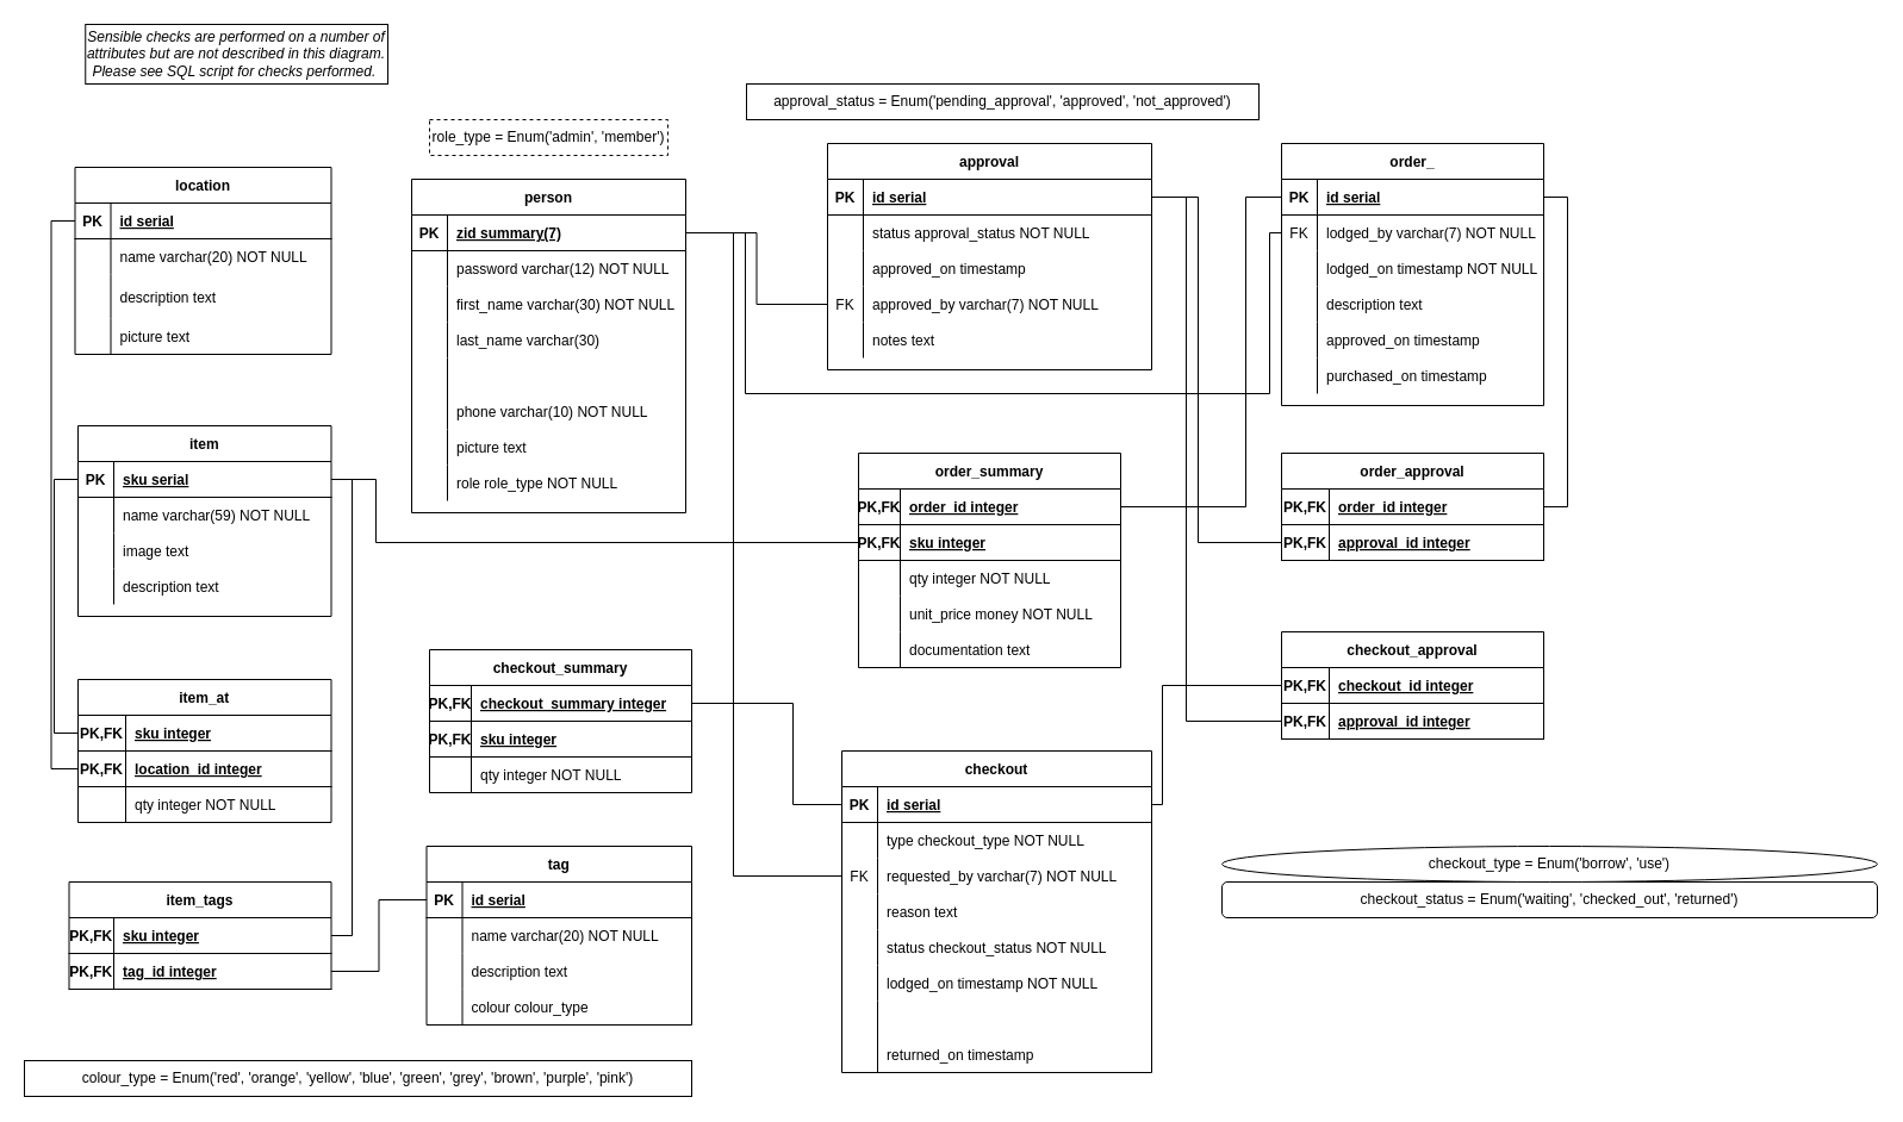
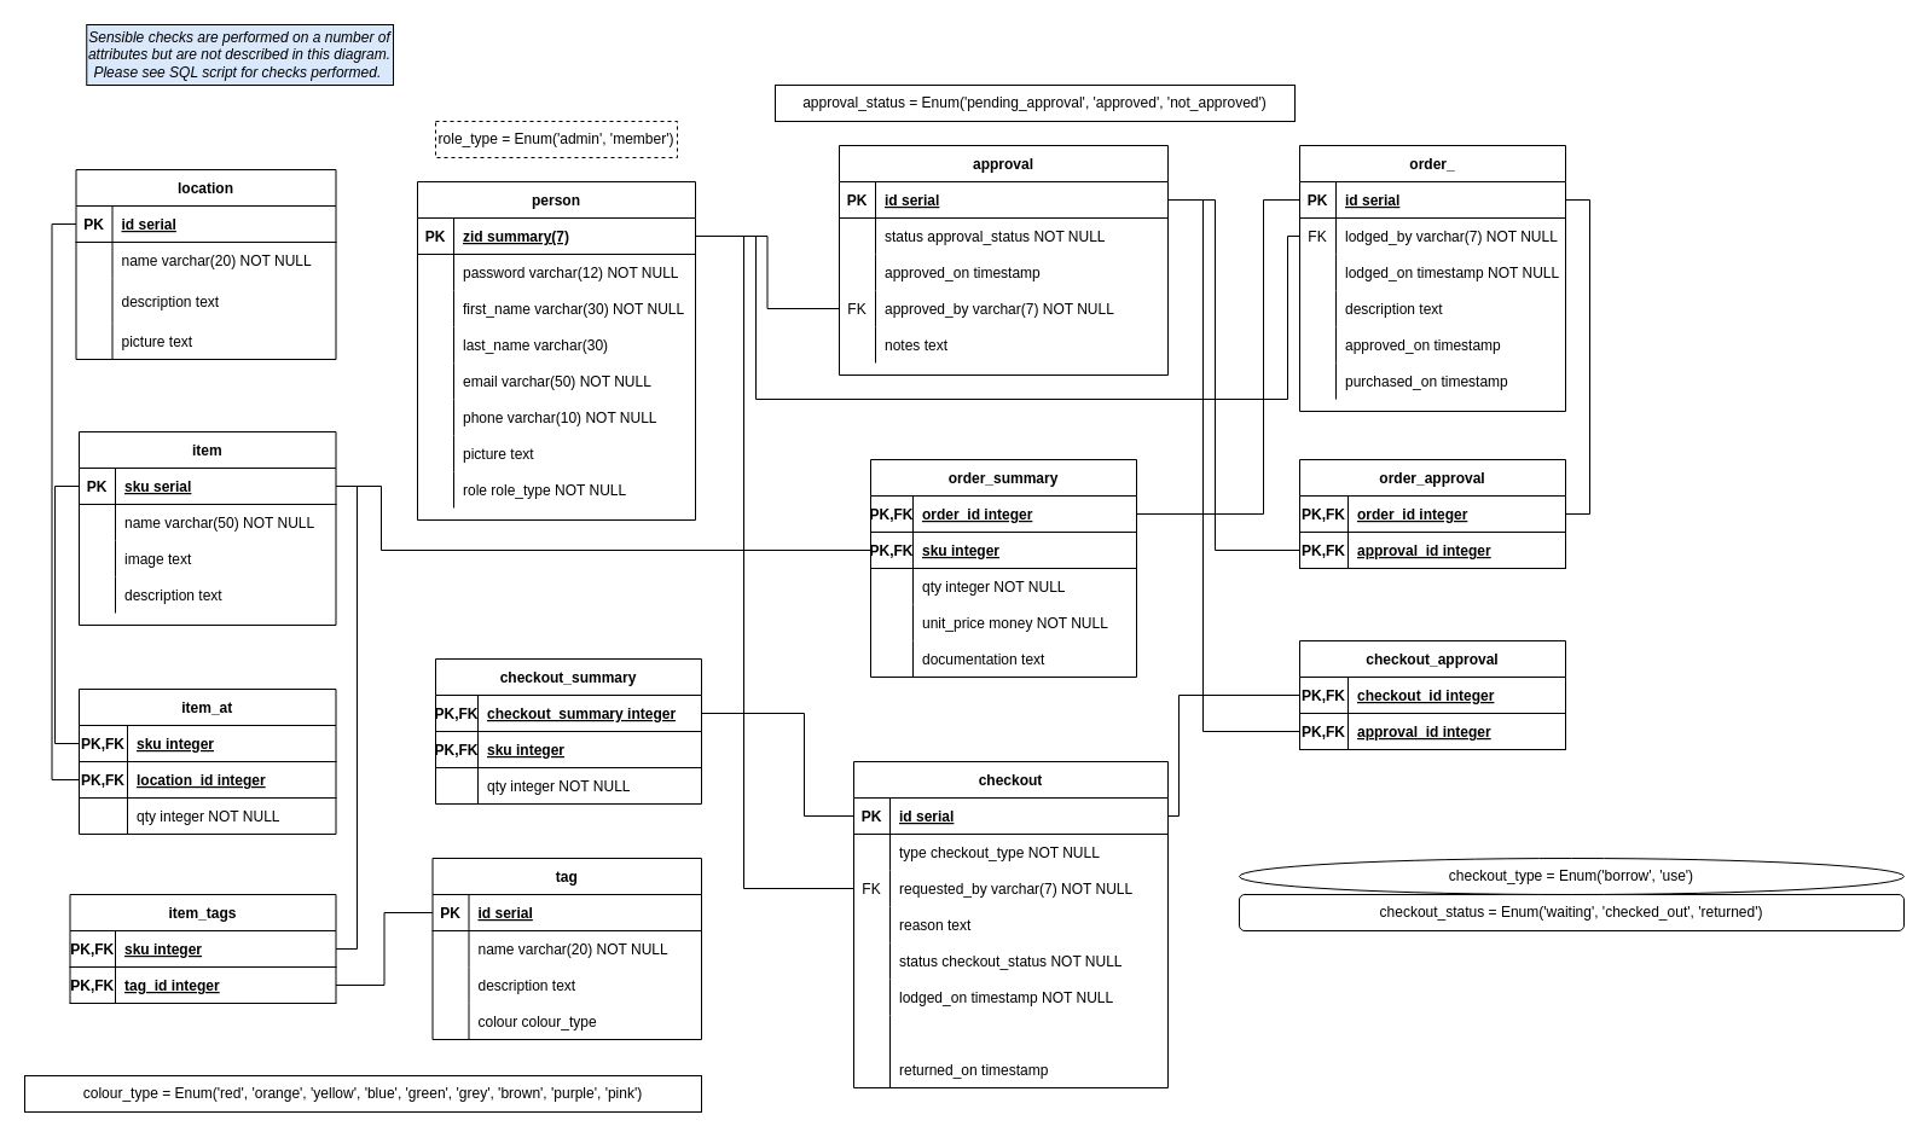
- <mxCell id="190" value="&lt;span style=&quot;text-align: left&quot;&gt;Sensible checks are performed on a number of attributes but are not described in this diagram. Please see SQL script for checks performed.&amp;nbsp;&lt;/span&gt;" style="rounded=0;whiteSpace=wrap;html=1;fontStyle=2" parent="1" vertex="1"><mxGeometry x="71.25" y="20" width="253.75" height="50" as="geometry" /></mxCell>
+ <mxCell id="190" value="&lt;span style=&quot;text-align: left&quot;&gt;Sensible checks are performed on a number of attributes but are not described in this diagram. Please see SQL script for checks performed.&amp;nbsp;&lt;/span&gt;" style="rounded=0;whiteSpace=wrap;html=1;fontStyle=2;fillColor=#dae8fc;" parent="1" vertex="1"><mxGeometry x="71.25" y="20" width="253.75" height="50" as="geometry" /></mxCell>
- <mxCell id="116" value="&lt;span style=&quot;text-align: left&quot;&gt;approval_status = Enum('pending_approval', 'approved', 'not_approved')&lt;/span&gt;" style="rounded=0;whiteSpace=wrap;html=1;" parent="1" vertex="1"><mxGeometry x="626" y="70" width="430" height="30" as="geometry" /></mxCell>
+ <mxCell id="116" value="&lt;span style=&quot;text-align: left&quot;&gt;approval_status = Enum('pending_approval', 'approved', 'not_approved')&lt;/span&gt;" style="rounded=0;whiteSpace=wrap;html=1;" parent="1" vertex="1"><mxGeometry x="641" y="70" width="430" height="30" as="geometry" /></mxCell>
+ <mxCell id="17" value="email varchar(50) NOT NULL" style="shape=partialRectangle;connectable=0;fillColor=none;top=0;left=0;bottom=0;right=0;align=left;spacingLeft=6;overflow=hidden;" parent="15" vertex="1"><mxGeometry x="30" width="200" height="30" as="geometry" /></mxCell>
- <mxCell id="33" value="name varchar(59) NOT NULL" style="shape=partialRectangle;connectable=0;fillColor=none;top=0;left=0;bottom=0;right=0;align=left;spacingLeft=6;overflow=hidden;" parent="31" vertex="1"><mxGeometry x="30" width="182.5" height="30" as="geometry" /></mxCell>
+ <mxCell id="33" value="name varchar(50) NOT NULL" style="shape=partialRectangle;connectable=0;fillColor=none;top=0;left=0;bottom=0;right=0;align=left;spacingLeft=6;overflow=hidden;" parent="31" vertex="1"><mxGeometry x="30" width="182.5" height="30" as="geometry" /></mxCell>
